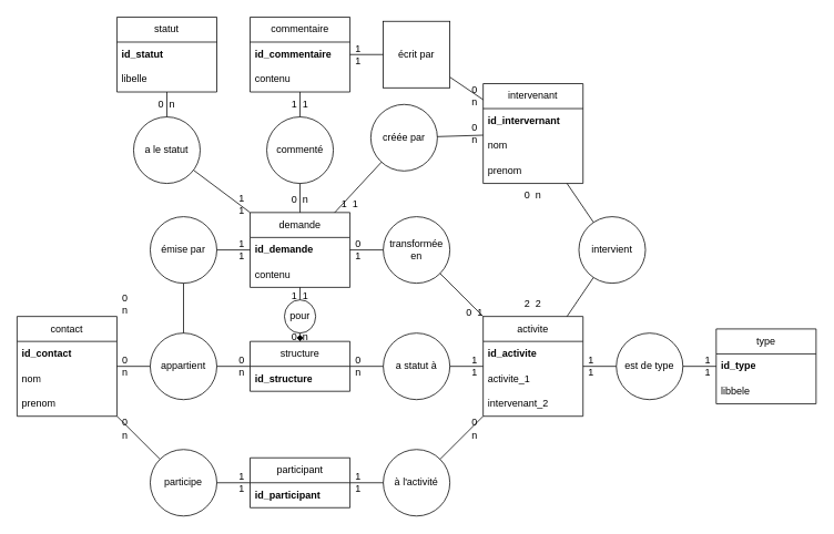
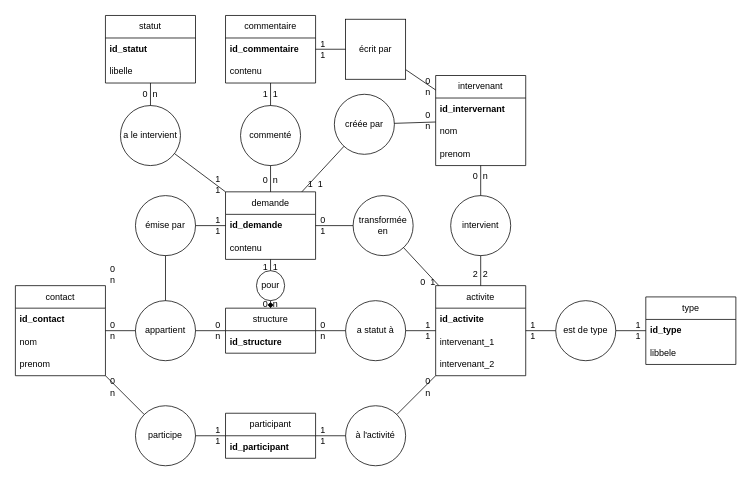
- <mxCell id="68" value="a le statut" style="ellipse;whiteSpace=wrap;html=1;" vertex="1" parent="1"><mxGeometry x="160" y="140" width="80" height="80" as="geometry" /></mxCell>
+ <mxCell id="68" value="a le intervient" style="ellipse;whiteSpace=wrap;html=1;" vertex="1" parent="1"><mxGeometry x="160" y="140" width="80" height="80" as="geometry" /></mxCell>
- <mxCell id="42" value="transformée&lt;div&gt;en&lt;/div&gt;" style="ellipse;whiteSpace=wrap;html=1;" vertex="1" parent="1"><mxGeometry x="460" y="260" width="80" height="80" as="geometry" /></mxCell>
+ <mxCell id="42" value="transformée&lt;div&gt;en&lt;/div&gt;" style="ellipse;whiteSpace=wrap;html=1;" vertex="1" parent="1"><mxGeometry x="470" y="260" width="80" height="80" as="geometry" /></mxCell>
- <mxCell id="21" value="intervient" style="ellipse;whiteSpace=wrap;html=1;" vertex="1" parent="1"><mxGeometry x="695" y="260" width="80" height="80" as="geometry" /></mxCell>
+ <mxCell id="21" value="intervient" style="ellipse;whiteSpace=wrap;html=1;" vertex="1" parent="1"><mxGeometry x="600" y="260" width="80" height="80" as="geometry" /></mxCell>
- <mxCell id="6" value="activite_1" style="text;strokeColor=none;fillColor=none;align=left;verticalAlign=middle;spacingLeft=4;spacingRight=4;overflow=hidden;points=[[0,0.5],[1,0.5]];portConstraint=eastwest;rotatable=0;whiteSpace=wrap;html=1;" vertex="1" parent="4"><mxGeometry y="60" width="120" height="30" as="geometry" /></mxCell>
+ <mxCell id="6" value="intervenant_1" style="text;strokeColor=none;fillColor=none;align=left;verticalAlign=middle;spacingLeft=4;spacingRight=4;overflow=hidden;points=[[0,0.5],[1,0.5]];portConstraint=eastwest;rotatable=0;whiteSpace=wrap;html=1;" vertex="1" parent="4"><mxGeometry y="60" width="120" height="30" as="geometry" /></mxCell>
